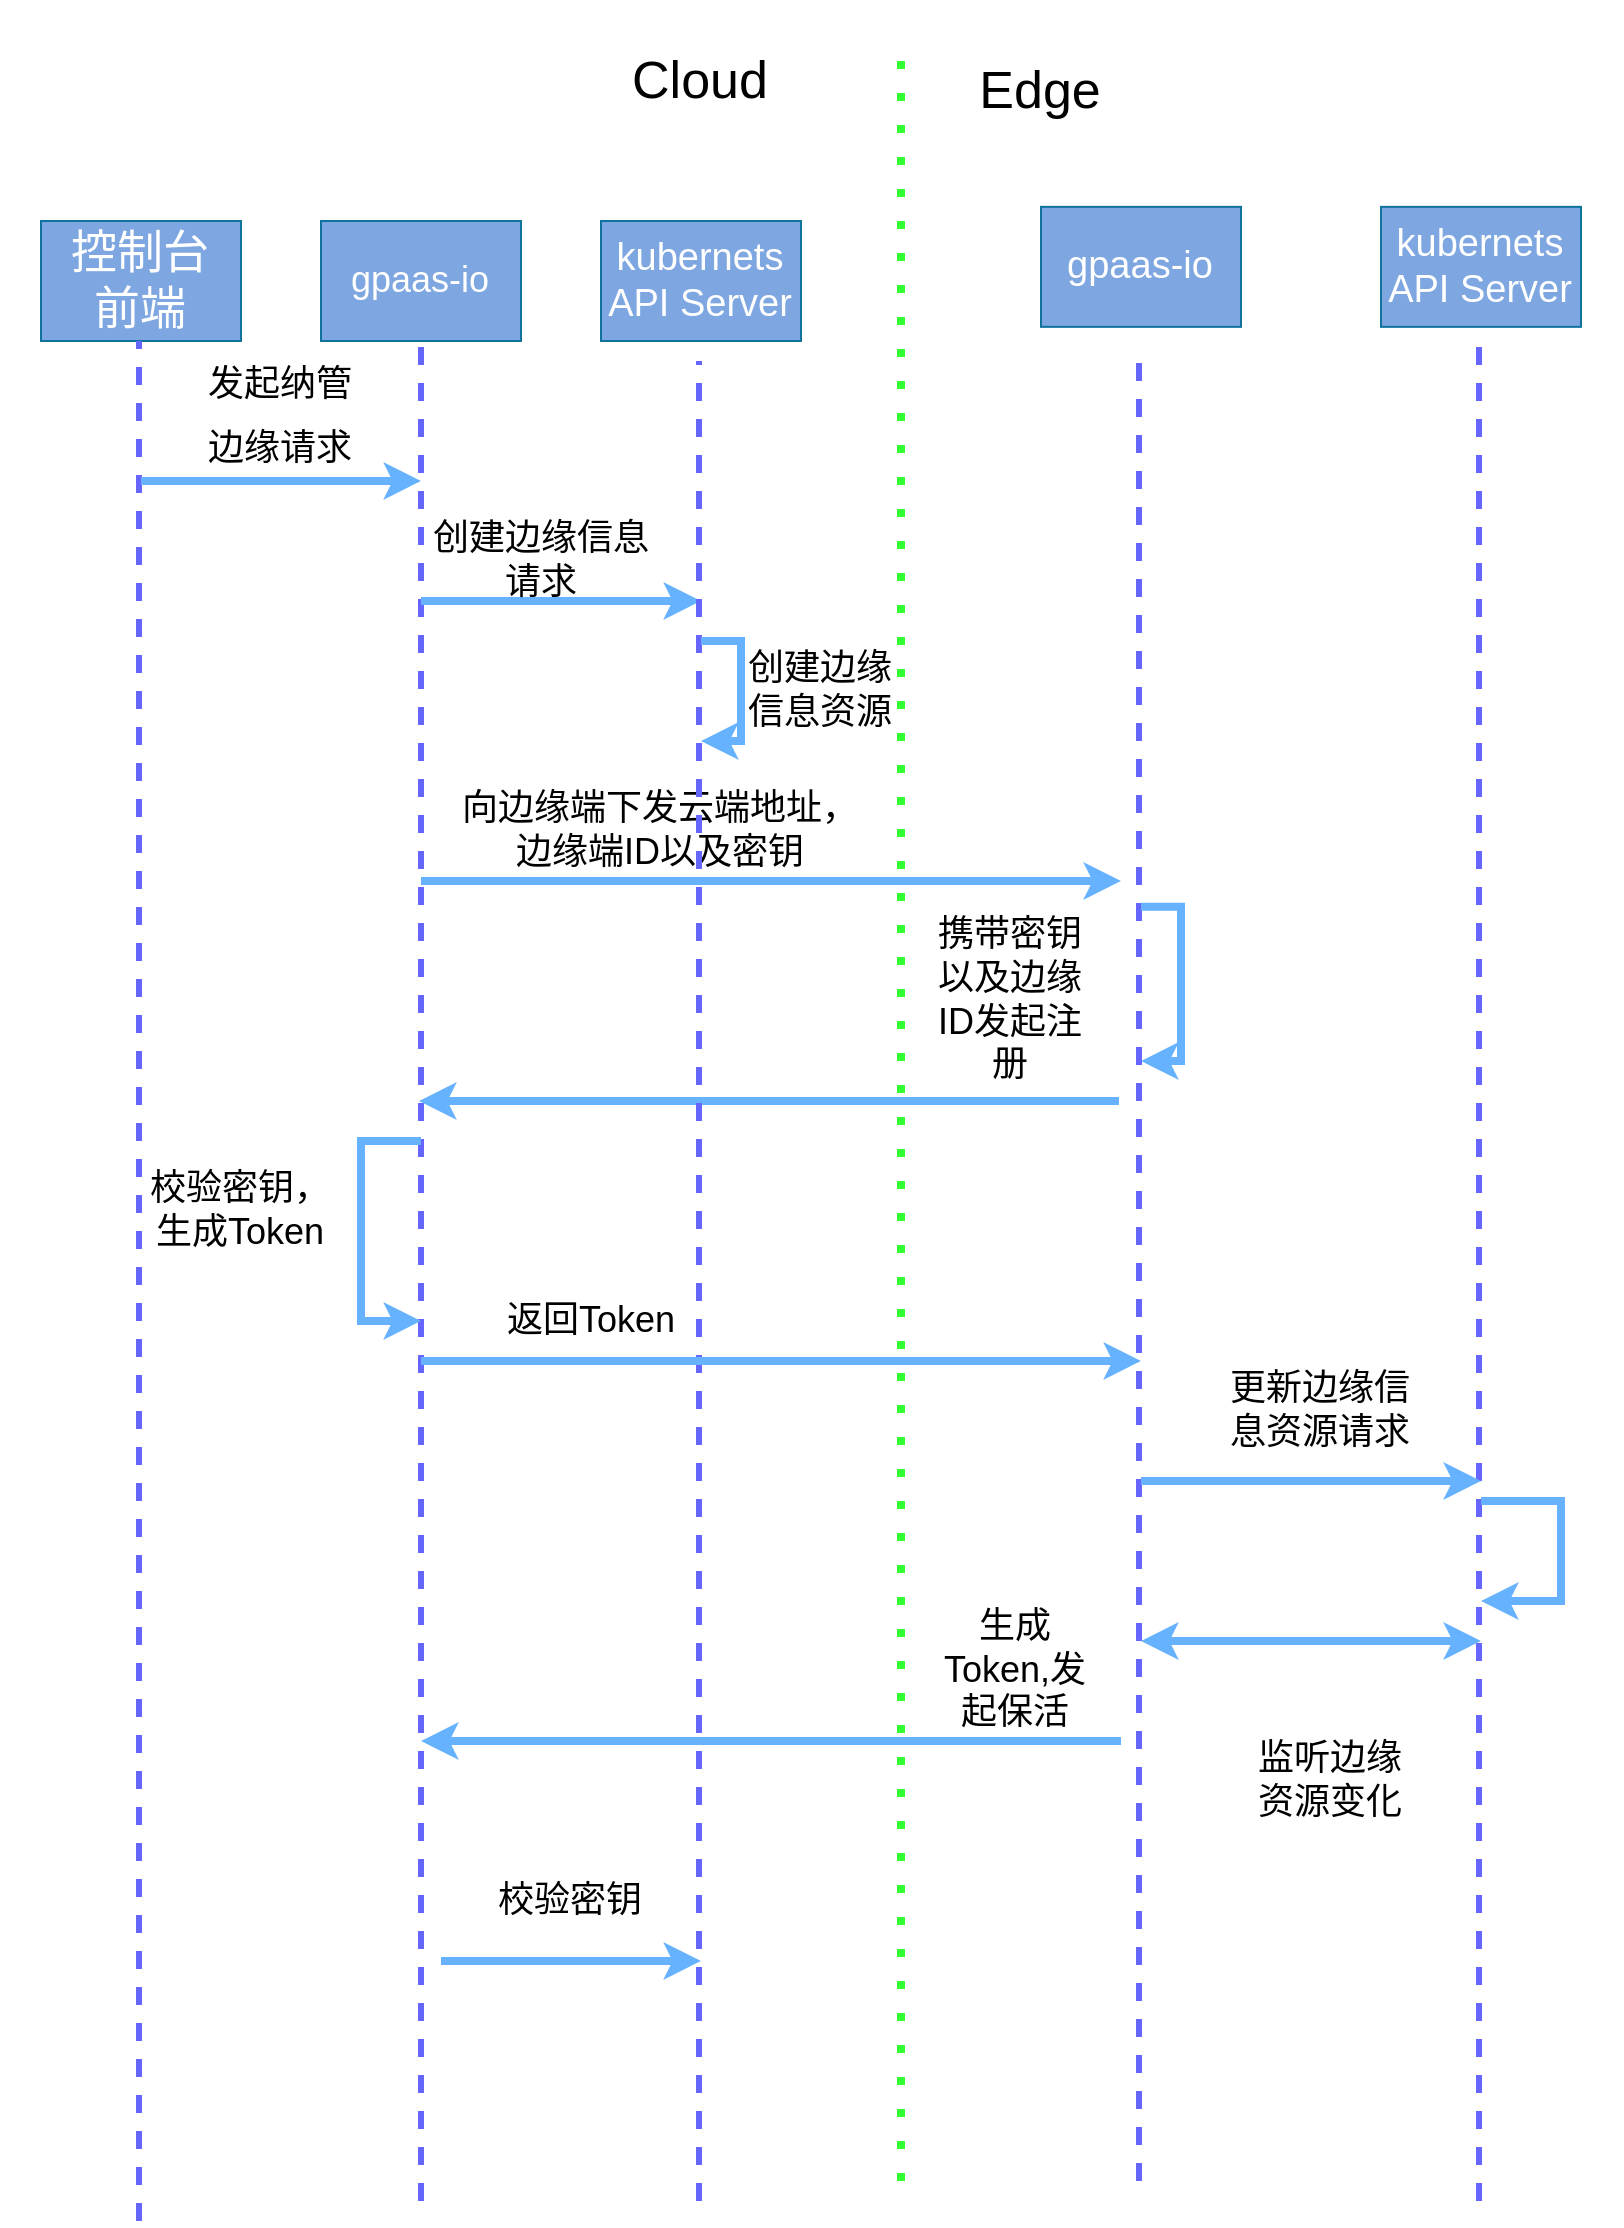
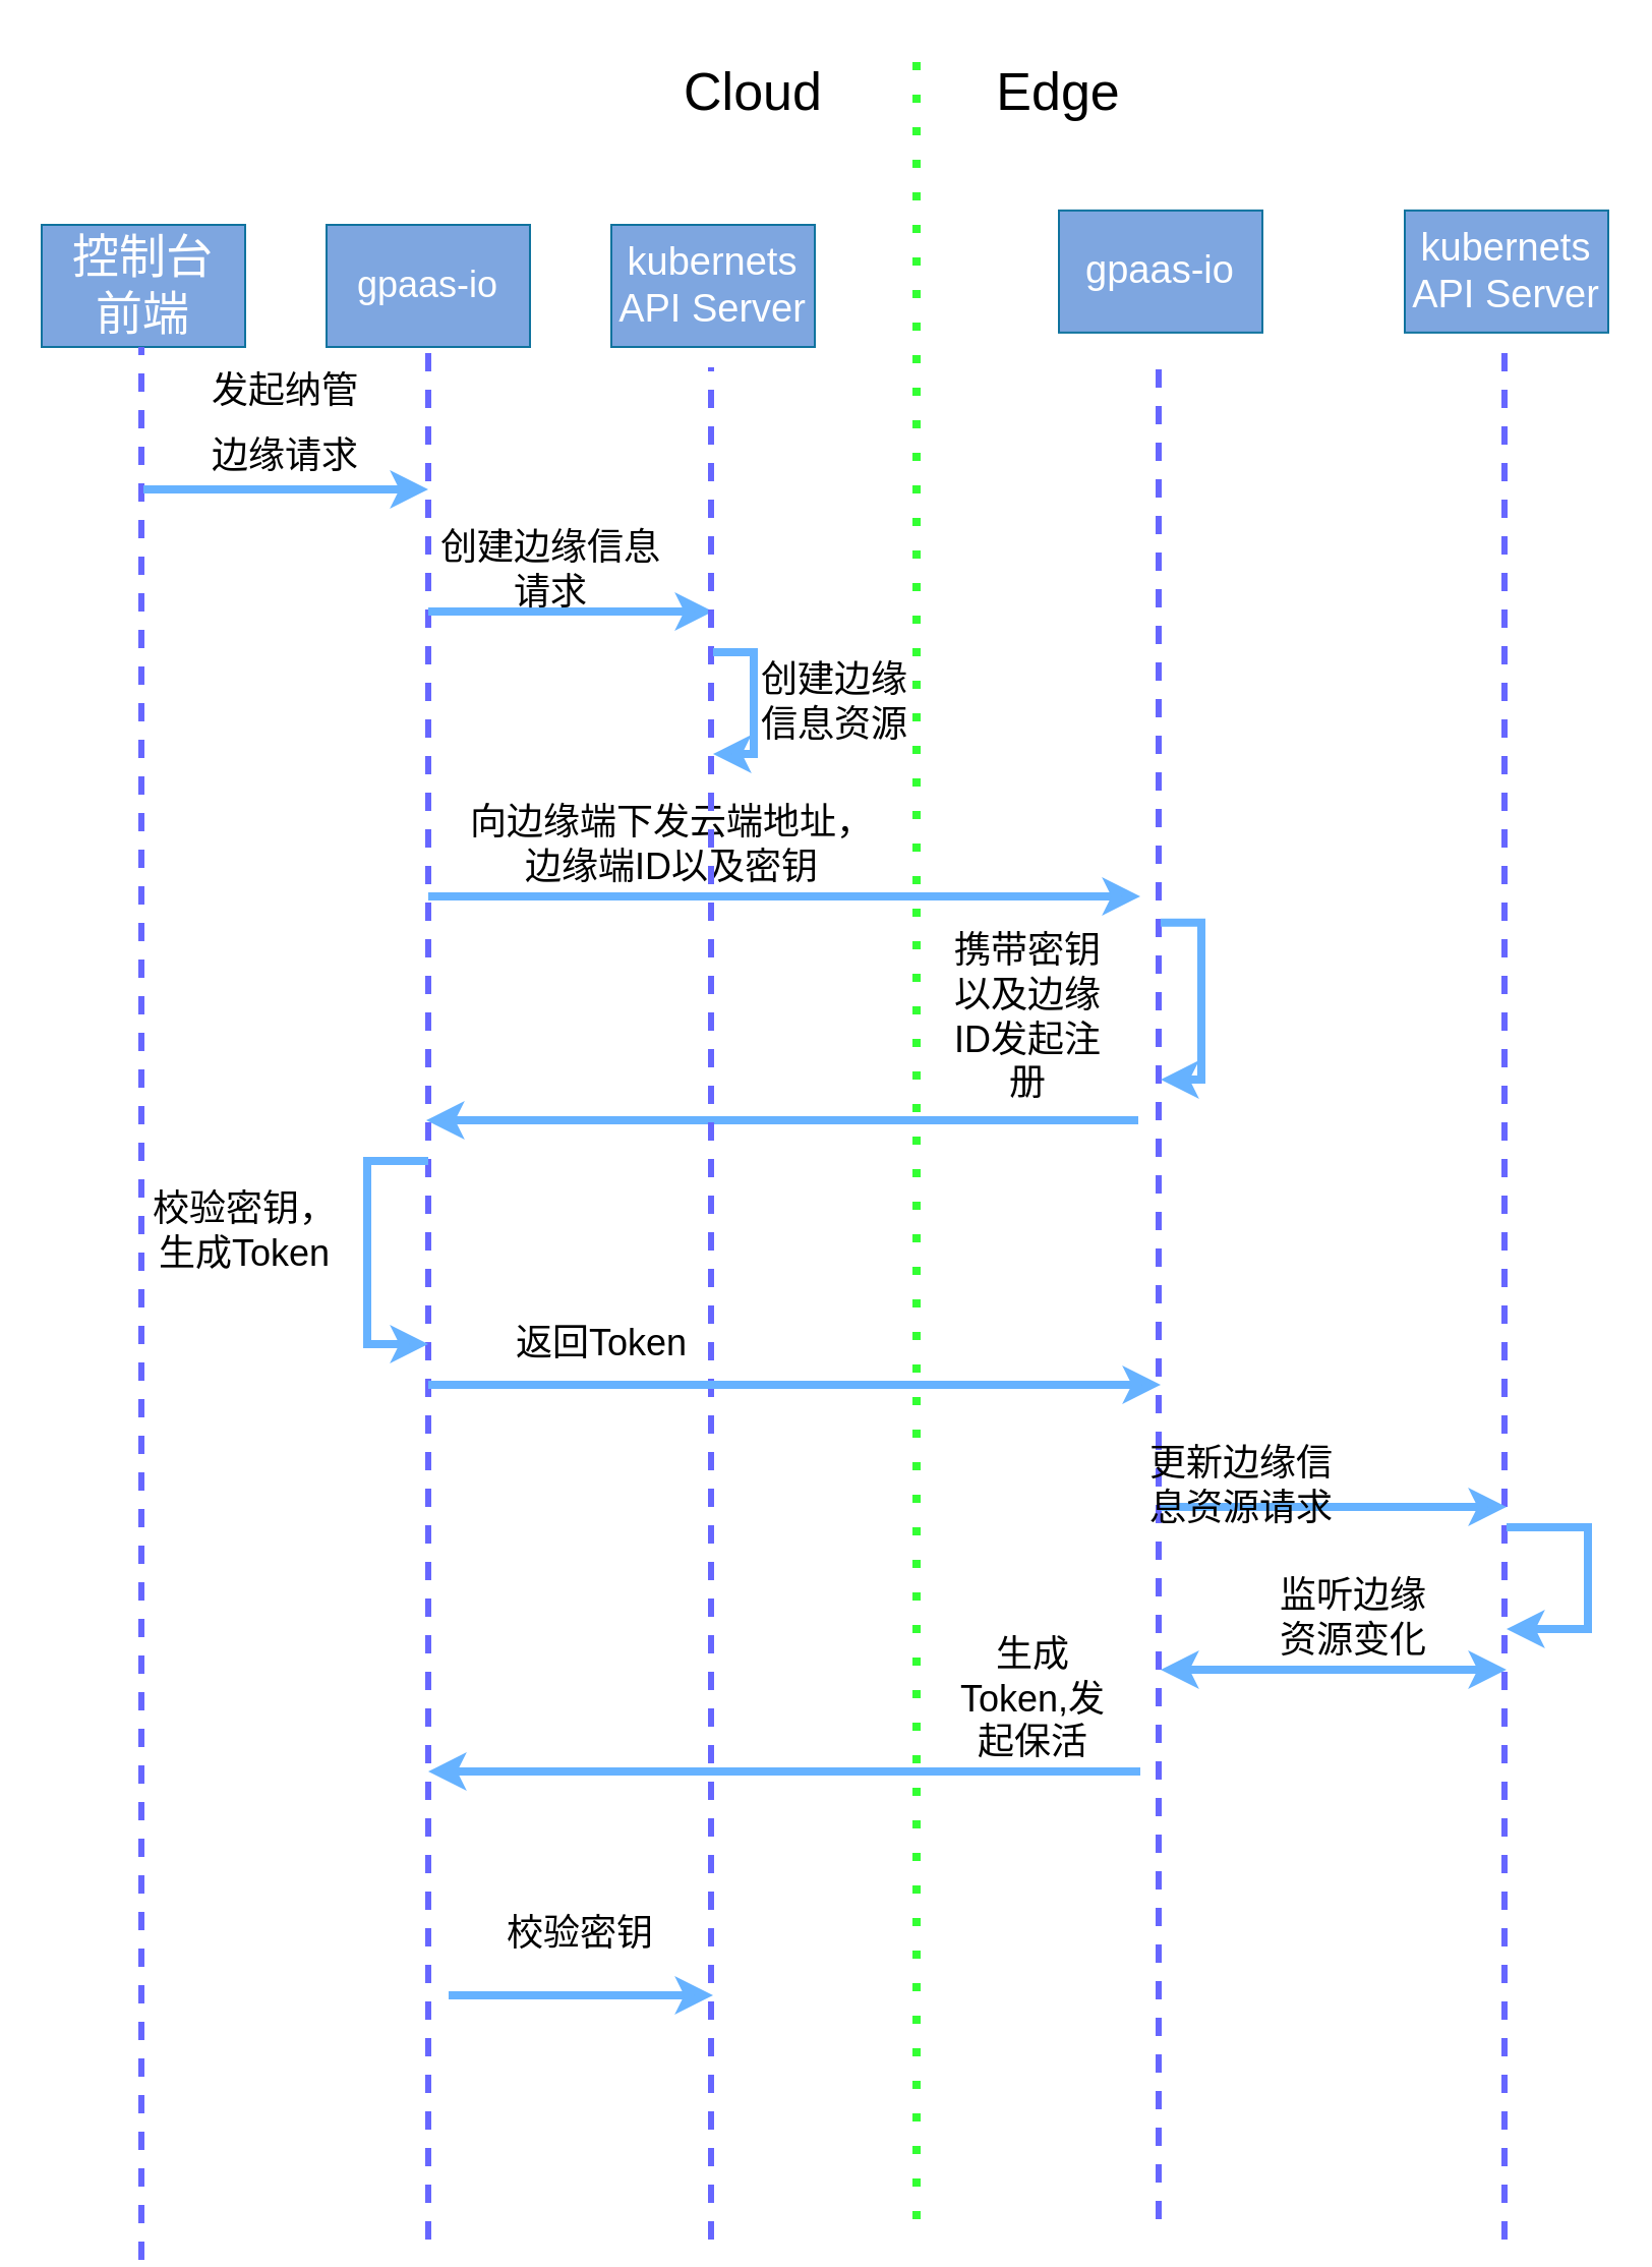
- <mxCell id="15" value="&lt;font style=&quot;font-size: 26px;&quot;&gt;Cloud&lt;/font&gt;" style="text;html=1;strokeColor=none;fillColor=none;align=center;verticalAlign=middle;whiteSpace=wrap;rounded=0;" parent="2" vertex="1"><mxGeometry x="20" y="5" width="60" height="30" as="geometry" /></mxCell>
+ <mxCell id="15" value="&lt;font style=&quot;font-size: 26px;&quot;&gt;Cloud&lt;/font&gt;" style="text;html=1;strokeColor=none;fillColor=none;align=center;verticalAlign=middle;whiteSpace=wrap;rounded=0;" parent="2" vertex="1"><mxGeometry x="40" y="10" width="60" height="30" as="geometry" /></mxCell>
- <mxCell id="36" value="更新边缘信息资源请求" style="text;html=1;strokeColor=none;fillColor=none;align=center;verticalAlign=middle;whiteSpace=wrap;rounded=0;fontFamily=Helvetica;fontSize=18;fontColor=default;" parent="1" vertex="1"><mxGeometry x="610" y="690" width="100" height="30" as="geometry" /></mxCell>
+ <mxCell id="36" value="更新边缘信息资源请求" style="text;html=1;strokeColor=none;fillColor=none;align=center;verticalAlign=middle;whiteSpace=wrap;rounded=0;fontFamily=Helvetica;fontSize=18;fontColor=default;" parent="1" vertex="1"><mxGeometry x="560" y="715" width="100" height="30" as="geometry" /></mxCell>
- <mxCell id="38" value="监听边缘资源变化" style="text;html=1;strokeColor=none;fillColor=none;align=center;verticalAlign=middle;whiteSpace=wrap;rounded=0;fontFamily=Helvetica;fontSize=18;fontColor=default;" parent="1" vertex="1"><mxGeometry x="620" y="875" width="90" height="30" as="geometry" /></mxCell>
+ <mxCell id="38" value="监听边缘资源变化" style="text;html=1;strokeColor=none;fillColor=none;align=center;verticalAlign=middle;whiteSpace=wrap;rounded=0;fontFamily=Helvetica;fontSize=18;fontColor=default;" parent="1" vertex="1"><mxGeometry x="620" y="780" width="90" height="30" as="geometry" /></mxCell>
